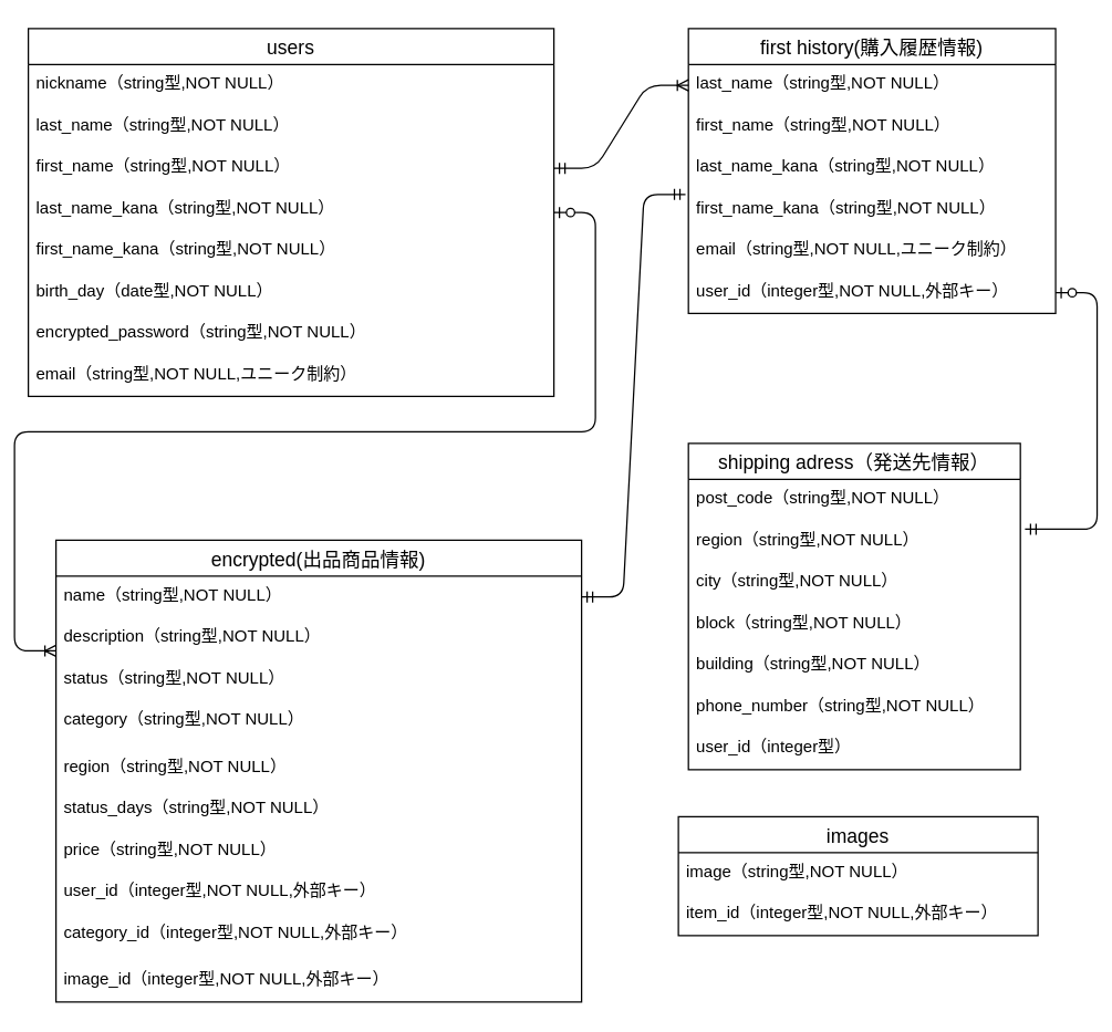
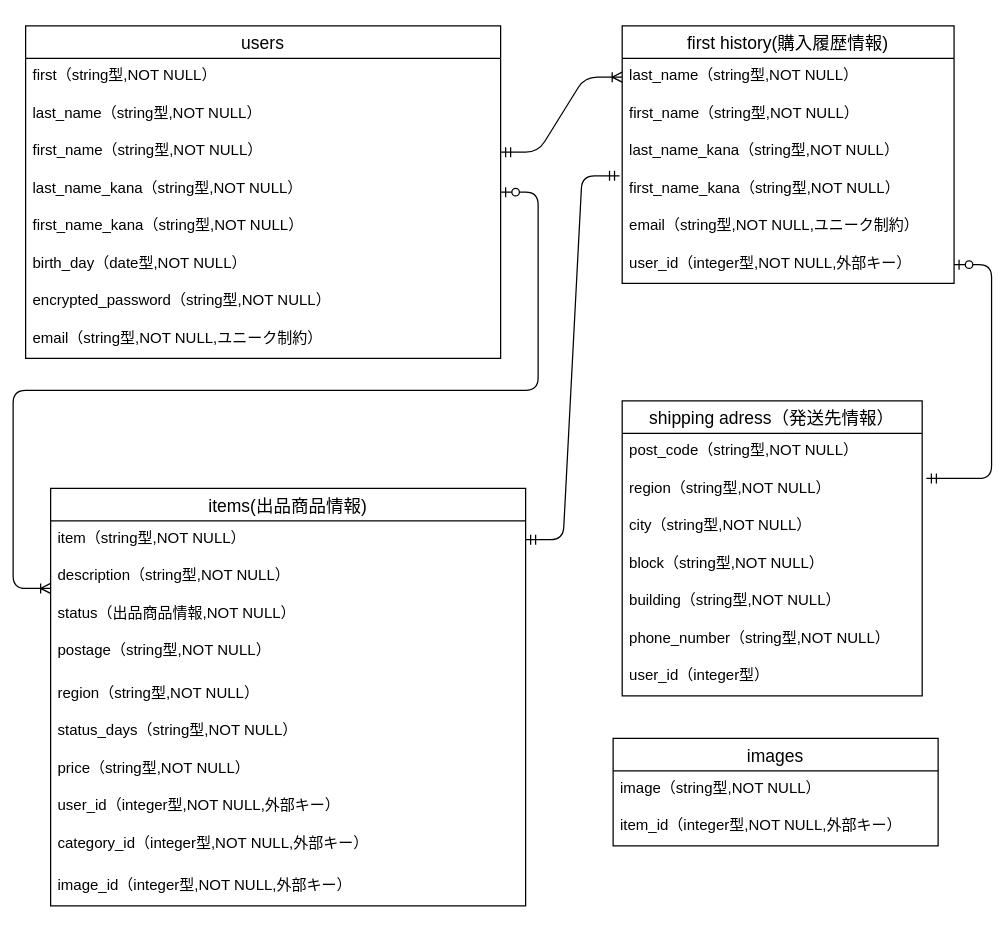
- <mxCell id="3" value="nickname（string型,NOT NULL）" style="text;strokeColor=none;fillColor=none;spacingLeft=4;spacingRight=4;overflow=hidden;rotatable=0;points=[[0,0.5],[1,0.5]];portConstraint=eastwest;fontSize=12;" parent="2" vertex="1"><mxGeometry y="26" width="380" height="30" as="geometry" /></mxCell>
+ <mxCell id="3" value="first（string型,NOT NULL）" style="text;strokeColor=none;fillColor=none;spacingLeft=4;spacingRight=4;overflow=hidden;rotatable=0;points=[[0,0.5],[1,0.5]];portConstraint=eastwest;fontSize=12;" parent="2" vertex="1"><mxGeometry y="26" width="380" height="30" as="geometry" /></mxCell>
- <mxCell id="11" value="encrypted(出品商品情報)" style="swimlane;fontStyle=0;childLayout=stackLayout;horizontal=1;startSize=26;horizontalStack=0;resizeParent=1;resizeParentMax=0;resizeLast=0;collapsible=1;marginBottom=0;align=center;fontSize=14;" parent="1" vertex="1"><mxGeometry x="40" y="390" width="380" height="334" as="geometry" /></mxCell>
+ <mxCell id="11" value="items(出品商品情報)" style="swimlane;fontStyle=0;childLayout=stackLayout;horizontal=1;startSize=26;horizontalStack=0;resizeParent=1;resizeParentMax=0;resizeLast=0;collapsible=1;marginBottom=0;align=center;fontSize=14;" parent="1" vertex="1"><mxGeometry x="40" y="390" width="380" height="334" as="geometry" /></mxCell>
- <mxCell id="12" value="name（string型,NOT NULL）" style="text;strokeColor=none;fillColor=none;spacingLeft=4;spacingRight=4;overflow=hidden;rotatable=0;points=[[0,0.5],[1,0.5]];portConstraint=eastwest;fontSize=12;" parent="11" vertex="1"><mxGeometry y="26" width="380" height="30" as="geometry" /></mxCell>
+ <mxCell id="12" value="item（string型,NOT NULL）" style="text;strokeColor=none;fillColor=none;spacingLeft=4;spacingRight=4;overflow=hidden;rotatable=0;points=[[0,0.5],[1,0.5]];portConstraint=eastwest;fontSize=12;" parent="11" vertex="1"><mxGeometry y="26" width="380" height="30" as="geometry" /></mxCell>
- <mxCell id="14" value="status（string型,NOT NULL）" style="text;strokeColor=none;fillColor=none;spacingLeft=4;spacingRight=4;overflow=hidden;rotatable=0;points=[[0,0.5],[1,0.5]];portConstraint=eastwest;fontSize=12;" parent="11" vertex="1"><mxGeometry y="86" width="380" height="30" as="geometry" /></mxCell>
+ <mxCell id="14" value="status（出品商品情報,NOT NULL）" style="text;strokeColor=none;fillColor=none;spacingLeft=4;spacingRight=4;overflow=hidden;rotatable=0;points=[[0,0.5],[1,0.5]];portConstraint=eastwest;fontSize=12;" parent="11" vertex="1"><mxGeometry y="86" width="380" height="30" as="geometry" /></mxCell>
- <mxCell id="15" value="category（string型,NOT NULL）" style="text;strokeColor=none;fillColor=none;spacingLeft=4;spacingRight=4;overflow=hidden;rotatable=0;points=[[0,0.5],[1,0.5]];portConstraint=eastwest;fontSize=12;" parent="11" vertex="1"><mxGeometry y="116" width="380" height="34" as="geometry" /></mxCell>
+ <mxCell id="15" value="postage（string型,NOT NULL）" style="text;strokeColor=none;fillColor=none;spacingLeft=4;spacingRight=4;overflow=hidden;rotatable=0;points=[[0,0.5],[1,0.5]];portConstraint=eastwest;fontSize=12;" parent="11" vertex="1"><mxGeometry y="116" width="380" height="34" as="geometry" /></mxCell>
